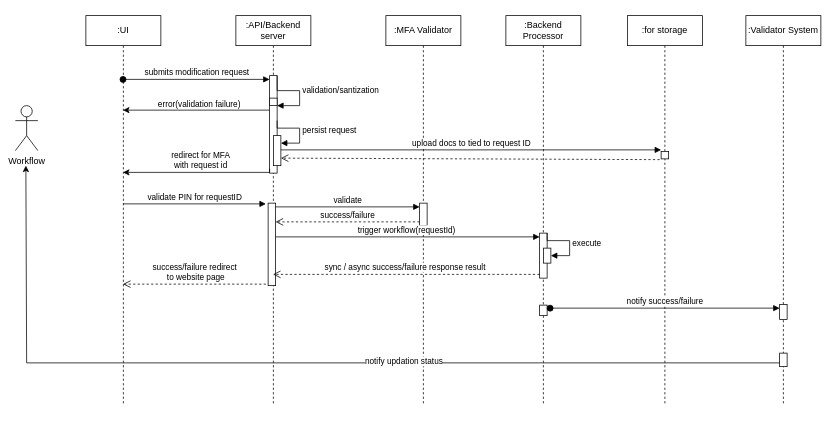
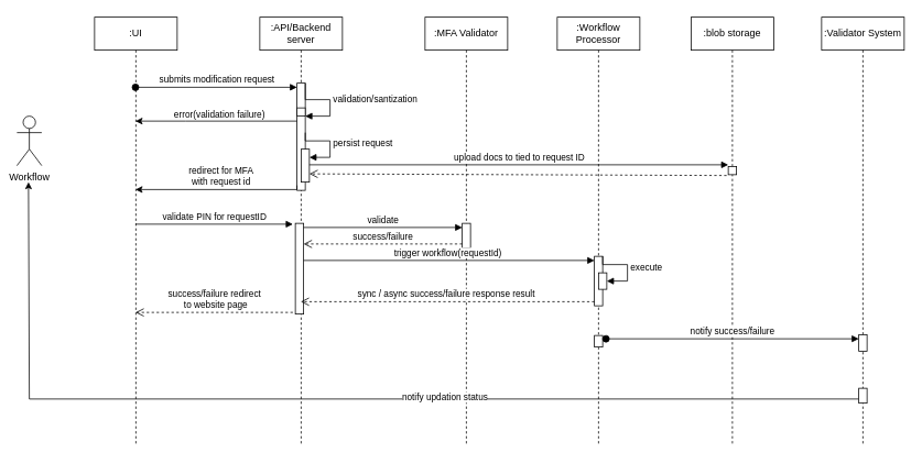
- <mxCell id="22" value=":Backend Processor" style="shape=umlLifeline;perimeter=lifelinePerimeter;whiteSpace=wrap;html=1;container=1;dropTarget=0;collapsible=0;recursiveResize=0;outlineConnect=0;portConstraint=eastwest;newEdgeStyle={&quot;curved&quot;:0,&quot;rounded&quot;:0};" vertex="1" parent="1"><mxGeometry x="674" y="20" width="100" height="520" as="geometry" /></mxCell>
+ <mxCell id="22" value=":Workflow Processor" style="shape=umlLifeline;perimeter=lifelinePerimeter;whiteSpace=wrap;html=1;container=1;dropTarget=0;collapsible=0;recursiveResize=0;outlineConnect=0;portConstraint=eastwest;newEdgeStyle={&quot;curved&quot;:0,&quot;rounded&quot;:0};" vertex="1" parent="1"><mxGeometry x="674" y="20" width="100" height="520" as="geometry" /></mxCell>
- <mxCell id="29" value=":for storage" style="shape=umlLifeline;perimeter=lifelinePerimeter;whiteSpace=wrap;html=1;container=1;dropTarget=0;collapsible=0;recursiveResize=0;outlineConnect=0;portConstraint=eastwest;newEdgeStyle={&quot;curved&quot;:0,&quot;rounded&quot;:0};" vertex="1" parent="1"><mxGeometry x="836" y="20" width="100" height="520" as="geometry" /></mxCell>
+ <mxCell id="29" value=":blob storage" style="shape=umlLifeline;perimeter=lifelinePerimeter;whiteSpace=wrap;html=1;container=1;dropTarget=0;collapsible=0;recursiveResize=0;outlineConnect=0;portConstraint=eastwest;newEdgeStyle={&quot;curved&quot;:0,&quot;rounded&quot;:0};" vertex="1" parent="1"><mxGeometry x="836" y="20" width="100" height="520" as="geometry" /></mxCell>
